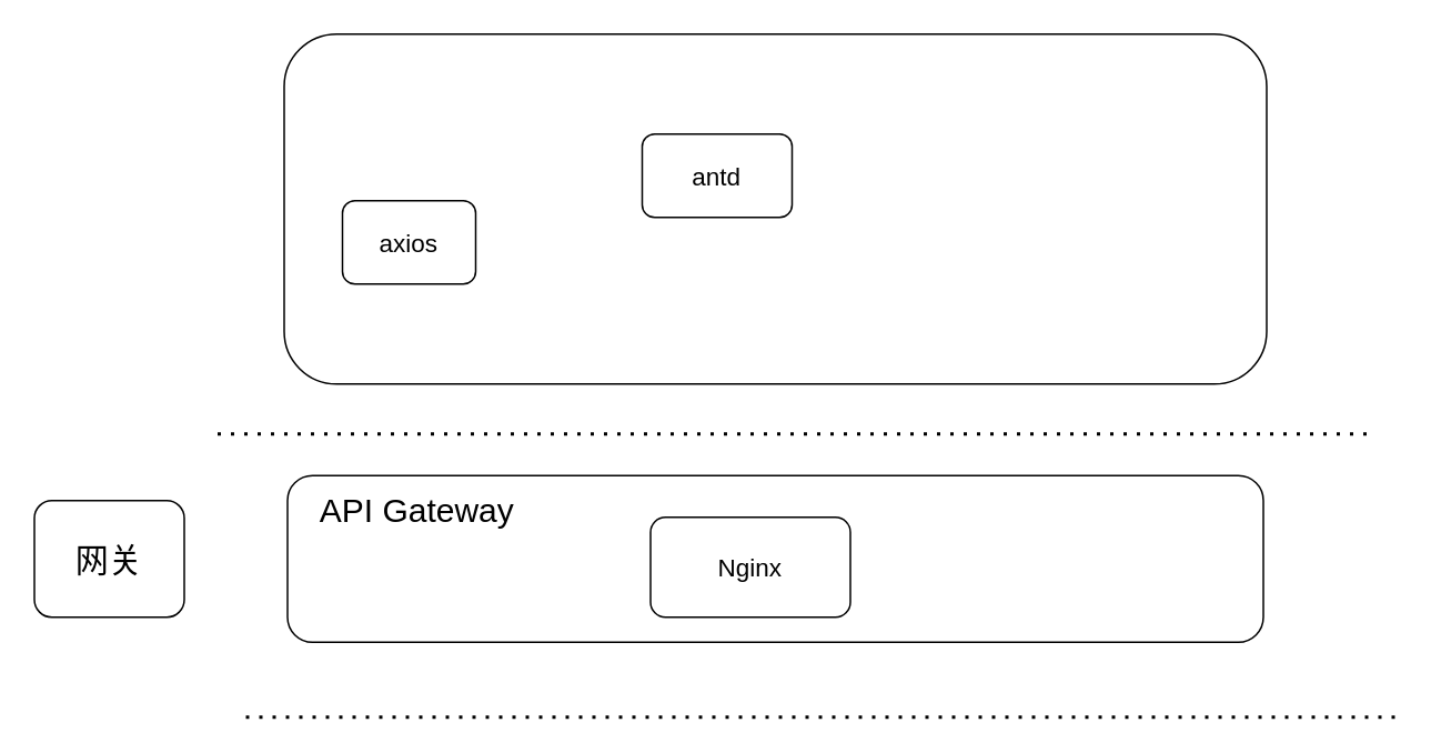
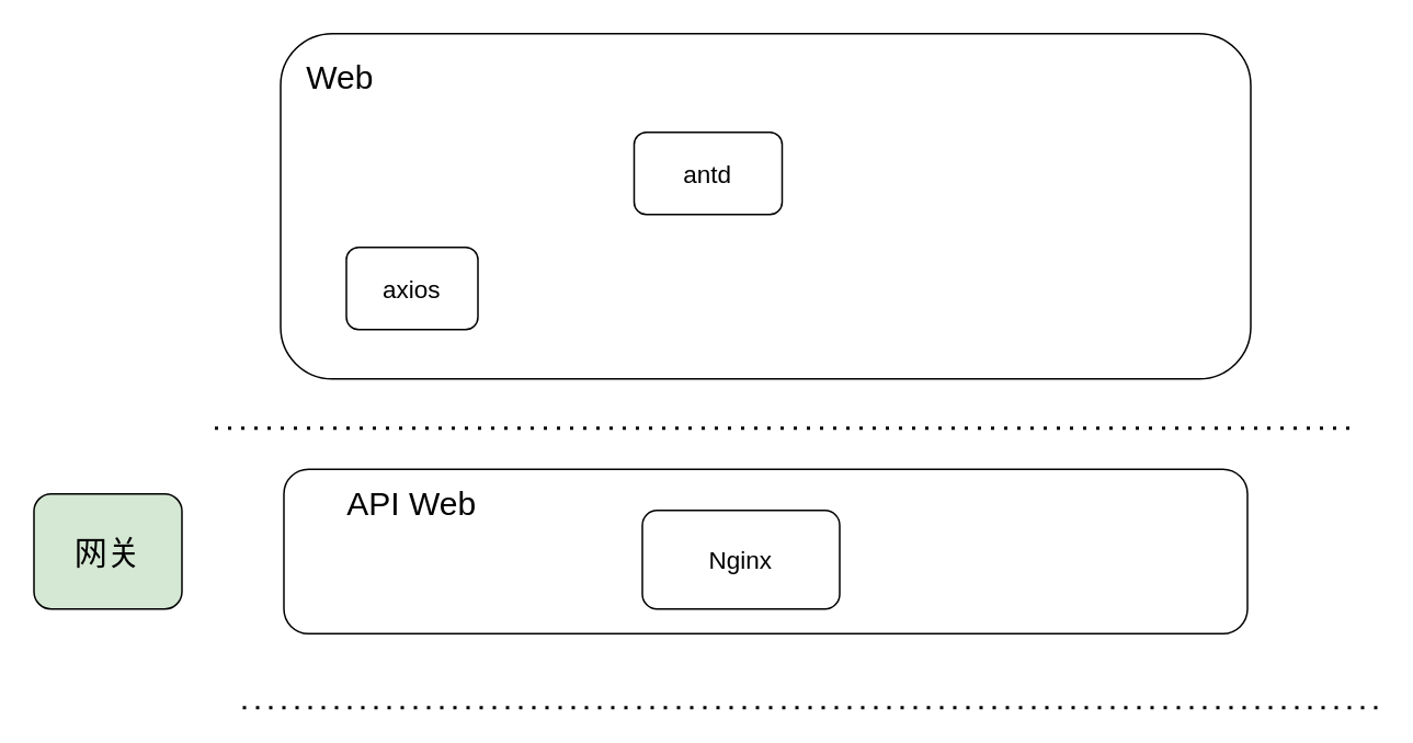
+ <mxCell id="4" value="Web" style="text;strokeColor=none;fillColor=none;align=left;verticalAlign=middle;spacingLeft=4;spacingRight=4;overflow=hidden;points=[[0,0.5],[1,0.5]];portConstraint=eastwest;rotatable=0;fontSize=20;" vertex="1" parent="1"><mxGeometry x="180" y="30" width="80" height="30" as="geometry" /></mxCell>
- <mxCell id="5" value="axios" style="rounded=1;whiteSpace=wrap;html=1;fontSize=15;" vertex="1" parent="1"><mxGeometry x="205" y="120" width="80" height="50" as="geometry" /></mxCell>
+ <mxCell id="5" value="axios" style="rounded=1;whiteSpace=wrap;html=1;fontSize=15;" vertex="1" parent="1"><mxGeometry x="210" y="150" width="80" height="50" as="geometry" /></mxCell>
- <mxCell id="8" value="API Gateway" style="text;html=1;strokeColor=none;fillColor=none;align=center;verticalAlign=middle;whiteSpace=wrap;rounded=0;fontSize=20;" vertex="1" parent="1"><mxGeometry x="162" y="290" width="176" height="30" as="geometry" /></mxCell>
+ <mxCell id="8" value="API Web" style="text;html=1;strokeColor=none;fillColor=none;align=center;verticalAlign=middle;whiteSpace=wrap;rounded=0;fontSize=20;" vertex="1" parent="1"><mxGeometry x="162" y="290" width="176" height="30" as="geometry" /></mxCell>
- <mxCell id="11" value="&lt;span style=&quot;font-size: 20px;&quot;&gt;网关&lt;/span&gt;" style="rounded=1;whiteSpace=wrap;html=1;direction=south;" vertex="1" parent="1"><mxGeometry x="20" y="300" width="90" height="70" as="geometry" /></mxCell>
+ <mxCell id="11" value="&lt;span style=&quot;font-size: 20px;&quot;&gt;网关&lt;/span&gt;" style="rounded=1;whiteSpace=wrap;html=1;direction=south;fillColor=#d5e8d4;" vertex="1" parent="1"><mxGeometry x="20" y="300" width="90" height="70" as="geometry" /></mxCell>
